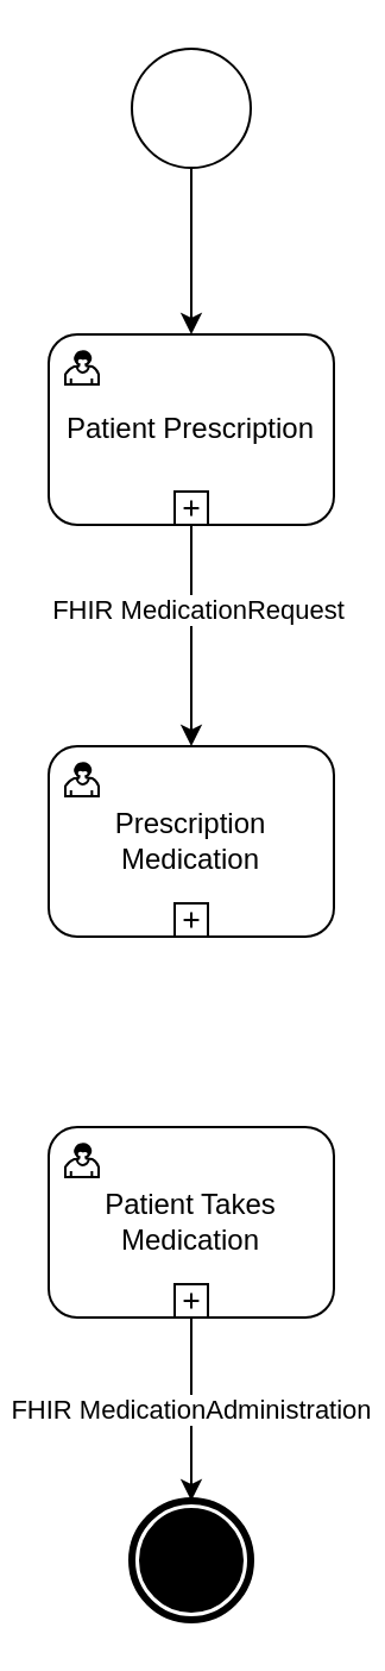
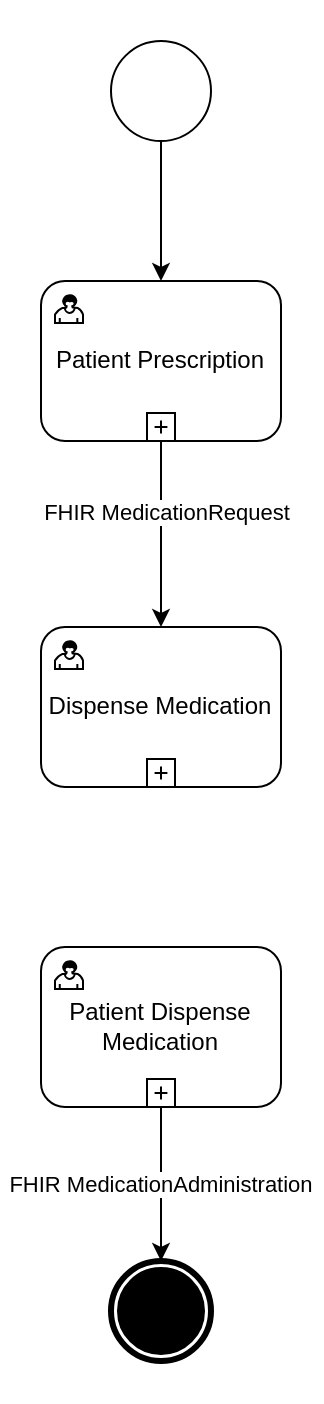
- <mxCell id="9" value="Prescription Medication" style="html=1;whiteSpace=wrap;rounded=1;dropTarget=0;" vertex="1" parent="1"><mxGeometry x="20" y="313" width="120" height="80" as="geometry" /></mxCell>
+ <mxCell id="9" value="Dispense Medication" style="html=1;whiteSpace=wrap;rounded=1;dropTarget=0;" vertex="1" parent="1"><mxGeometry x="20" y="313" width="120" height="80" as="geometry" /></mxCell>
- <mxCell id="13" value="Patient Takes Medication" style="html=1;whiteSpace=wrap;rounded=1;dropTarget=0;" vertex="1" parent="1"><mxGeometry x="20" y="473" width="120" height="80" as="geometry" /></mxCell>
+ <mxCell id="13" value="Patient Dispense Medication" style="html=1;whiteSpace=wrap;rounded=1;dropTarget=0;" vertex="1" parent="1"><mxGeometry x="20" y="473" width="120" height="80" as="geometry" /></mxCell>
